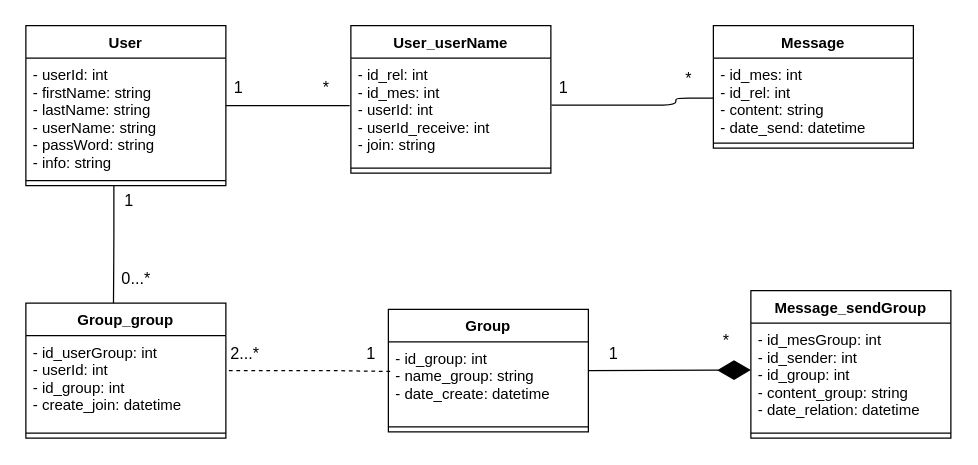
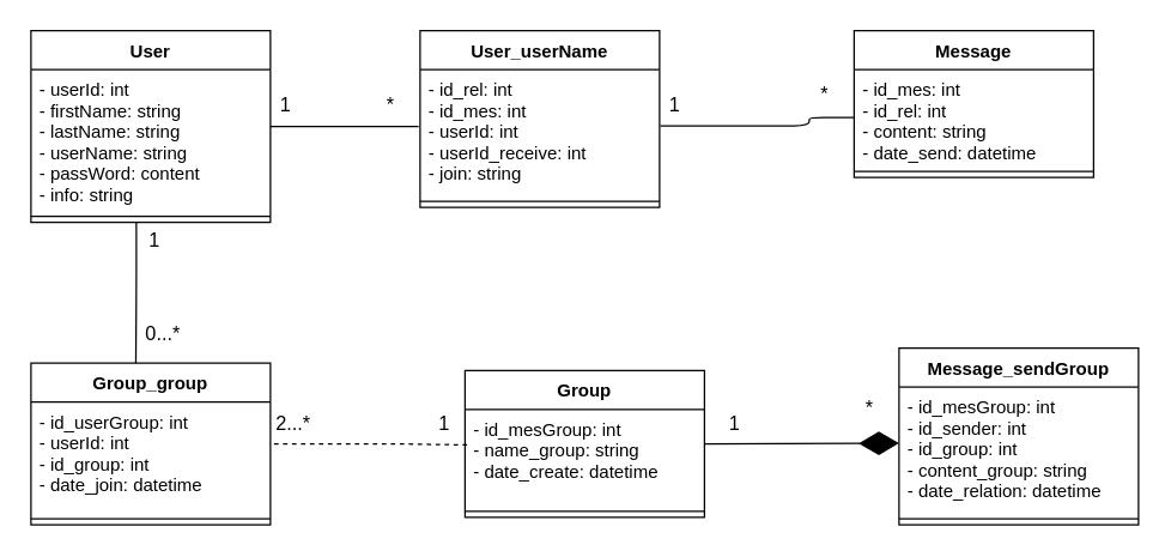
- <mxCell id="3" value="- userId: int&#10;- firstName: string&#10;- lastName: string&#10;- userName: string&#10;- passWord: string&#10;- info: string" style="text;strokeColor=none;fillColor=none;align=left;verticalAlign=top;spacingLeft=4;spacingRight=4;overflow=hidden;rotatable=0;points=[[0,0.5],[1,0.5]];portConstraint=eastwest;" parent="2" vertex="1"><mxGeometry y="26" width="160" height="94" as="geometry" /></mxCell>
+ <mxCell id="3" value="- userId: int&#10;- firstName: string&#10;- lastName: string&#10;- userName: string&#10;- passWord: content&#10;- info: string" style="text;strokeColor=none;fillColor=none;align=left;verticalAlign=top;spacingLeft=4;spacingRight=4;overflow=hidden;rotatable=0;points=[[0,0.5],[1,0.5]];portConstraint=eastwest;" parent="2" vertex="1"><mxGeometry y="26" width="160" height="94" as="geometry" /></mxCell>
- <mxCell id="15" value="- id_userGroup: int&#10;- userId: int&#10;- id_group: int&#10;- create_join: datetime" style="text;strokeColor=none;fillColor=none;align=left;verticalAlign=top;spacingLeft=4;spacingRight=4;overflow=hidden;rotatable=0;points=[[0,0.5],[1,0.5]];portConstraint=eastwest;" vertex="1" parent="14"><mxGeometry y="26" width="160" height="74" as="geometry" /></mxCell>
+ <mxCell id="15" value="- id_userGroup: int&#10;- userId: int&#10;- id_group: int&#10;- date_join: datetime" style="text;strokeColor=none;fillColor=none;align=left;verticalAlign=top;spacingLeft=4;spacingRight=4;overflow=hidden;rotatable=0;points=[[0,0.5],[1,0.5]];portConstraint=eastwest;" vertex="1" parent="14"><mxGeometry y="26" width="160" height="74" as="geometry" /></mxCell>
- <mxCell id="18" value="- id_group: int&#10;- name_group: string&#10;- date_create: datetime" style="text;strokeColor=none;fillColor=none;align=left;verticalAlign=top;spacingLeft=4;spacingRight=4;overflow=hidden;rotatable=0;points=[[0,0.5],[1,0.5]];portConstraint=eastwest;" vertex="1" parent="17"><mxGeometry y="26" width="160" height="64" as="geometry" /></mxCell>
+ <mxCell id="18" value="- id_mesGroup: int&#10;- name_group: string&#10;- date_create: datetime" style="text;strokeColor=none;fillColor=none;align=left;verticalAlign=top;spacingLeft=4;spacingRight=4;overflow=hidden;rotatable=0;points=[[0,0.5],[1,0.5]];portConstraint=eastwest;" vertex="1" parent="17"><mxGeometry y="26" width="160" height="64" as="geometry" /></mxCell>
